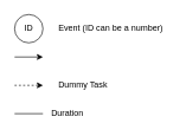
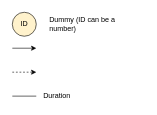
- <mxCell id="2" value="ID" style="ellipse;whiteSpace=wrap;html=1;" vertex="1" parent="1"><mxGeometry x="20" y="20" width="40" height="40" as="geometry" /></mxCell>
+ <mxCell id="2" value="ID" style="ellipse;whiteSpace=wrap;html=1;fillColor=#fff2cc;" vertex="1" parent="1"><mxGeometry x="20" y="20" width="40" height="40" as="geometry" /></mxCell>
- <mxCell id="3" value="Event (ID can be a number)" style="text;html=1;strokeColor=none;fillColor=none;align=left;verticalAlign=middle;whiteSpace=wrap;rounded=0;" vertex="1" parent="1"><mxGeometry x="80" y="30" width="160" height="20" as="geometry" /></mxCell>
+ <mxCell id="3" value="Dummy (ID can be a number)" style="text;html=1;strokeColor=none;fillColor=none;align=left;verticalAlign=middle;whiteSpace=wrap;rounded=0;" vertex="1" parent="1"><mxGeometry x="80" y="30" width="160" height="20" as="geometry" /></mxCell>
- <mxCell id="8" value="Dummy Task" style="text;html=1;strokeColor=none;fillColor=none;align=left;verticalAlign=middle;whiteSpace=wrap;rounded=0;" vertex="1" parent="1"><mxGeometry x="80" y="110" width="90" height="20" as="geometry" /></mxCell>
